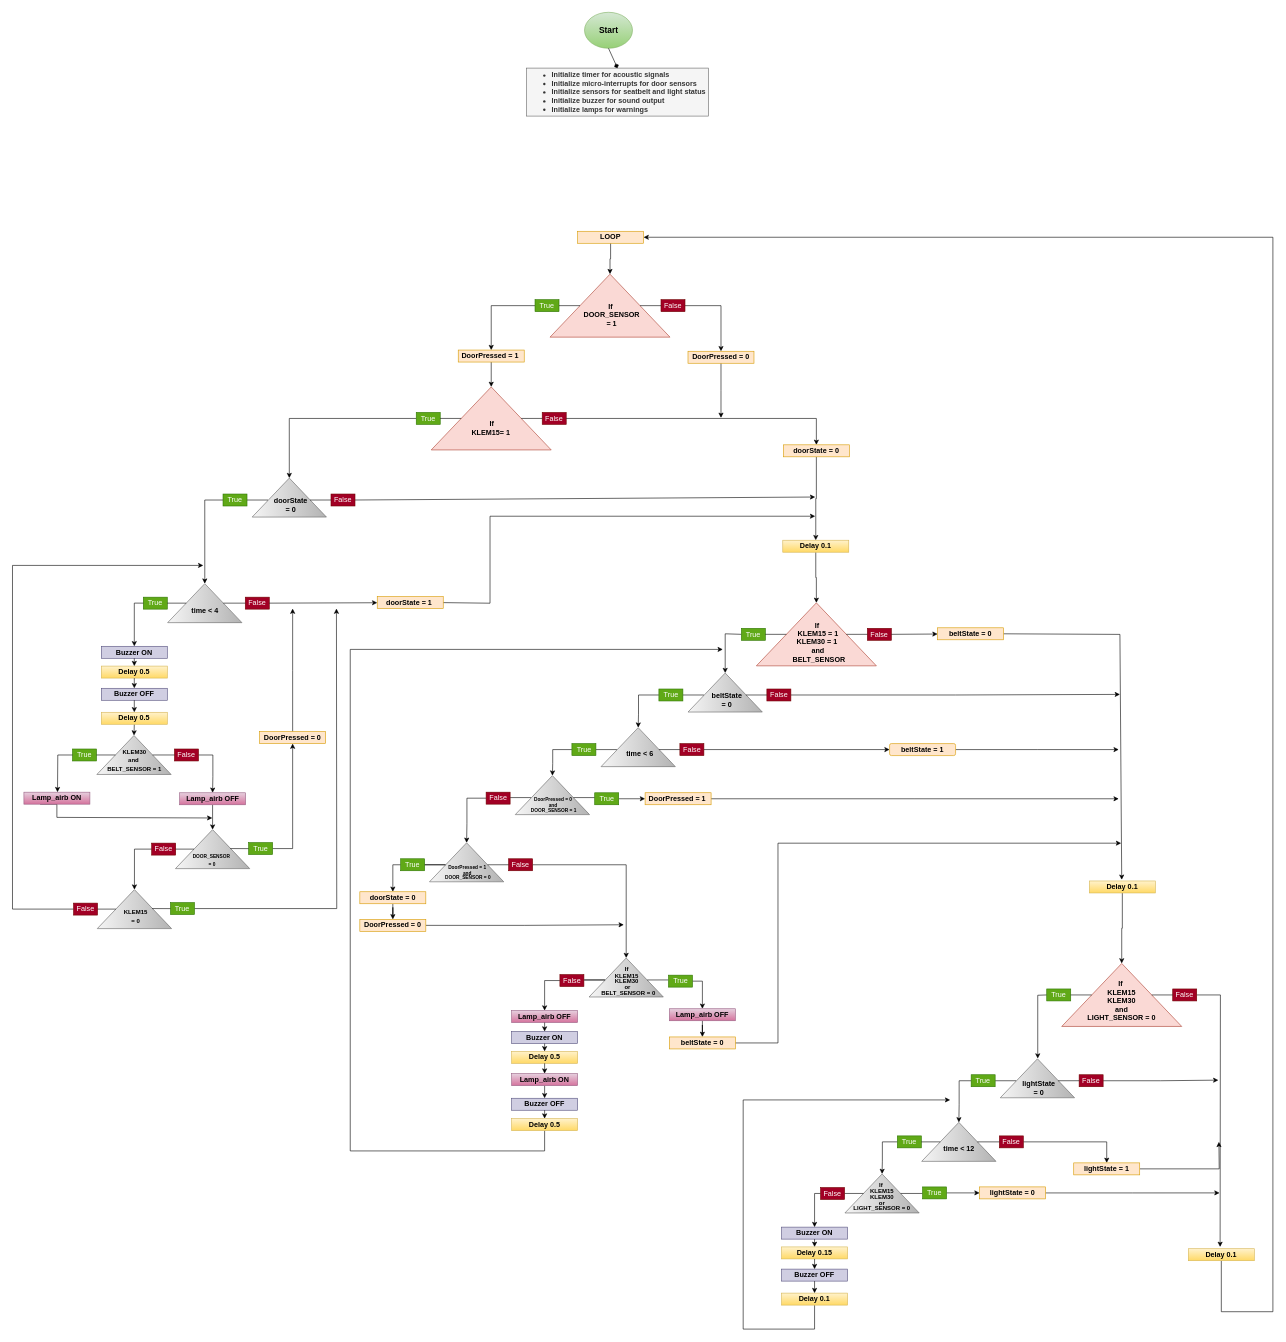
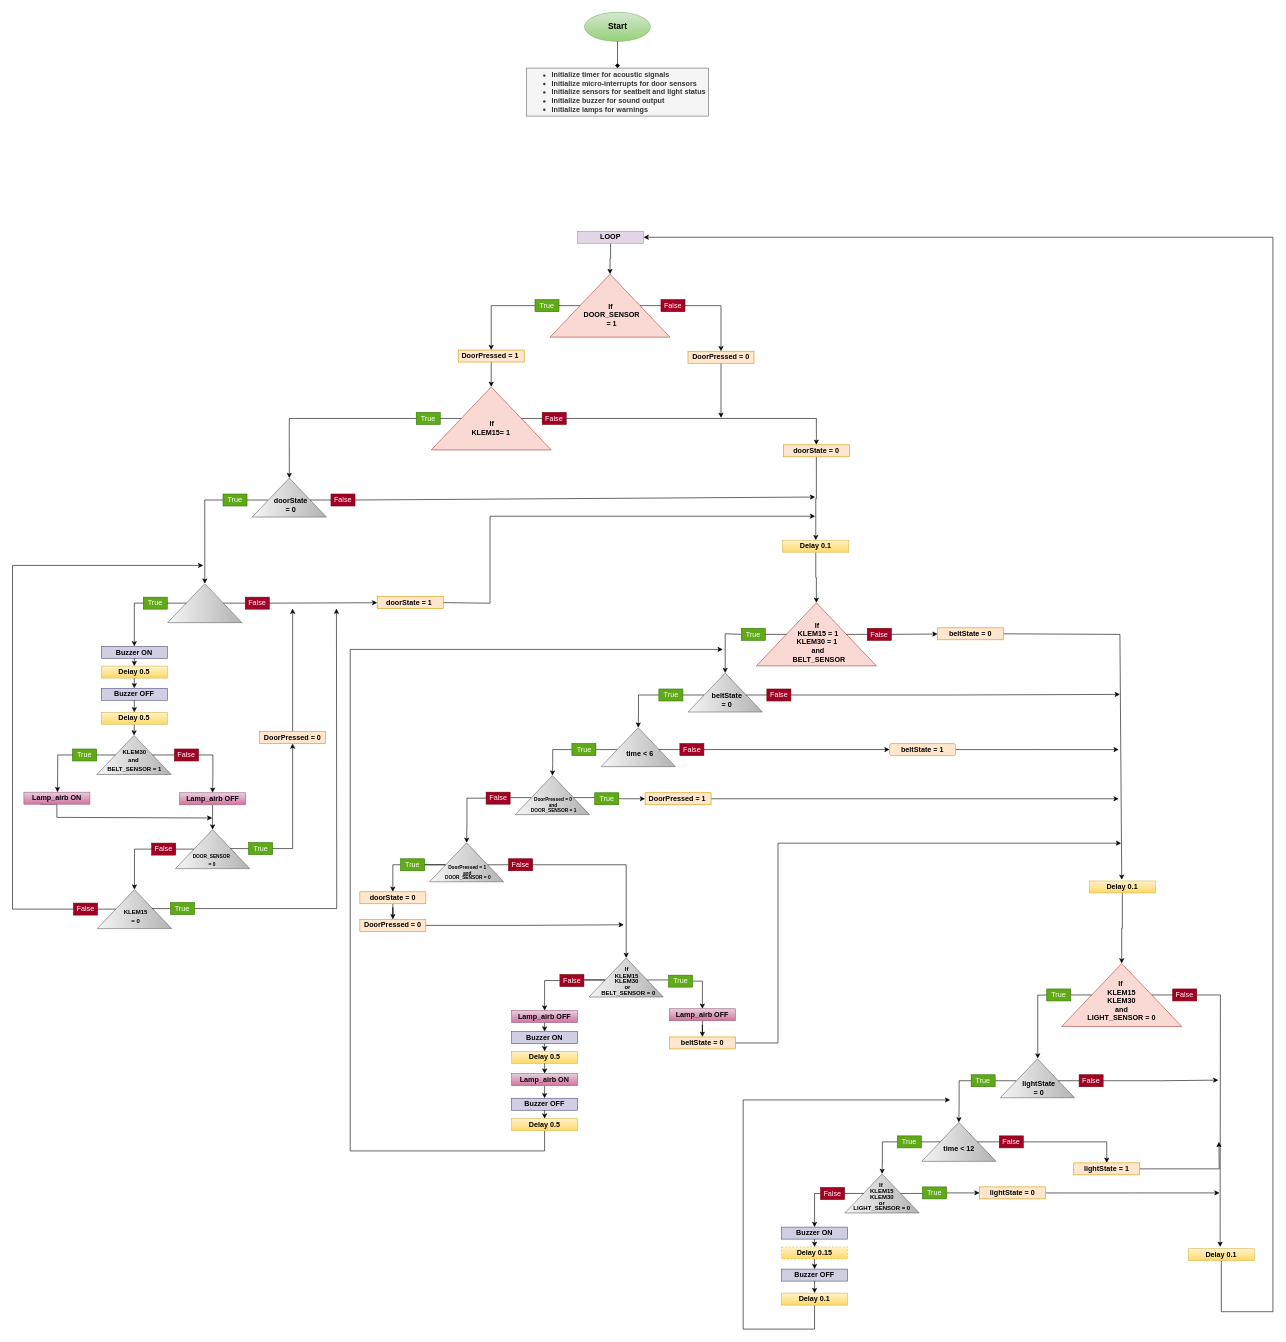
- <mxCell id="4" value="&lt;b&gt;&lt;font style=&quot;font-size: 14px;&quot;&gt;Start&lt;/font&gt;&lt;/b&gt;" style="ellipse;whiteSpace=wrap;html=1;fillColor=#d5e8d4;gradientColor=#97d077;strokeColor=#82b366;movable=1;resizable=1;rotatable=1;deletable=1;editable=1;locked=0;connectable=1;container=0;" parent="1" vertex="1"><mxGeometry x="973.5" y="20" width="80" height="60" as="geometry" /></mxCell>
+ <mxCell id="4" value="&lt;b&gt;&lt;font style=&quot;font-size: 14px;&quot;&gt;Start&lt;/font&gt;&lt;/b&gt;" style="ellipse;whiteSpace=wrap;html=1;fillColor=#d5e8d4;gradientColor=#97d077;strokeColor=#82b366;movable=1;resizable=1;rotatable=1;deletable=1;editable=1;locked=0;connectable=1;container=0;" parent="1" vertex="1"><mxGeometry x="973.5" y="20" width="110" height="48.5" as="geometry" /></mxCell>
- <mxCell id="210" value="&lt;b&gt;LOOP&lt;/b&gt;" style="rounded=0;whiteSpace=wrap;html=1;fillColor=#ffe6cc;strokeColor=#d79b00;movable=1;resizable=1;rotatable=1;deletable=1;editable=1;locked=0;connectable=1;container=0;" parent="1" vertex="1"><mxGeometry x="962" y="385" width="110" height="20" as="geometry" /></mxCell>
+ <mxCell id="210" value="&lt;b&gt;LOOP&lt;/b&gt;" style="rounded=0;whiteSpace=wrap;html=1;fillColor=#e1d5e7;strokeColor=#d79b00;movable=1;resizable=1;rotatable=1;deletable=1;editable=1;locked=0;connectable=1;container=0;" parent="1" vertex="1"><mxGeometry x="962" y="385" width="110" height="20" as="geometry" /></mxCell>
- <mxCell id="12" value="&lt;b&gt;time &amp;lt; 4&lt;/b&gt;" style="text;html=1;align=center;verticalAlign=middle;whiteSpace=wrap;rounded=0;movable=1;resizable=1;rotatable=1;deletable=1;editable=1;locked=0;connectable=1;container=0;" parent="1" vertex="1"><mxGeometry x="311.14" y="1001.9" width="60" height="30" as="geometry" /></mxCell>
- <mxCell id="34" value="&lt;b&gt;Delay 0.15&lt;/b&gt;" style="rounded=0;whiteSpace=wrap;html=1;fillColor=#fff2cc;gradientColor=#ffd966;strokeColor=#d6b656;movable=1;resizable=1;rotatable=1;deletable=1;editable=1;locked=0;connectable=1;container=0;" parent="1" vertex="1"><mxGeometry x="1302" y="2078" width="110" height="20" as="geometry" /></mxCell>
+ <mxCell id="34" value="&lt;b&gt;Delay 0.15&lt;/b&gt;" style="rounded=0;whiteSpace=wrap;html=1;fillColor=#fff2cc;gradientColor=#ffd966;strokeColor=#d6b656;movable=1;resizable=1;rotatable=1;deletable=1;editable=1;locked=0;connectable=1;container=0;dashed=1;" parent="1" vertex="1"><mxGeometry x="1302" y="2078" width="110" height="20" as="geometry" /></mxCell>
